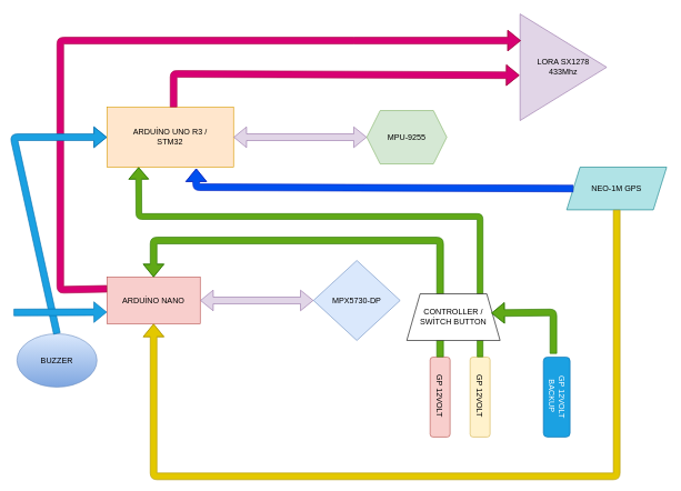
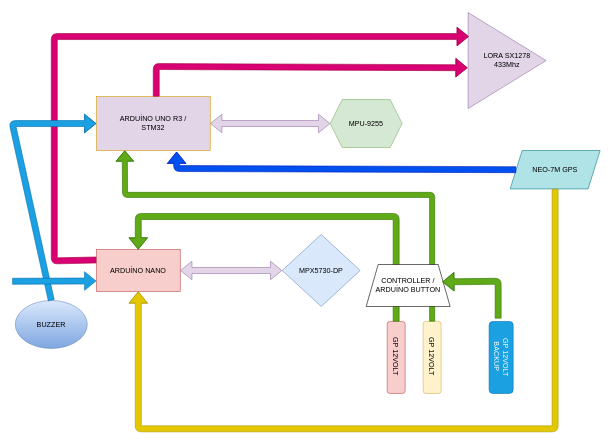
- <mxCell id="2" value="ARDUİNO UNO R3 / &lt;br&gt;STM32" style="rounded=0;whiteSpace=wrap;html=1;align=center;fillColor=#ffe6cc;strokeColor=#d79b00;" parent="1" vertex="1"><mxGeometry x="160" y="160" width="190" height="90" as="geometry" /></mxCell>
+ <mxCell id="2" value="ARDUİNO UNO R3 / &lt;br&gt;STM32" style="rounded=0;whiteSpace=wrap;html=1;align=center;fillColor=#e1d5e7;strokeColor=#d79b00;" parent="1" vertex="1"><mxGeometry x="160" y="160" width="190" height="90" as="geometry" /></mxCell>
- <mxCell id="18" value="NEO-1M GPS" style="shape=parallelogram;perimeter=parallelogramPerimeter;whiteSpace=wrap;html=1;fixedSize=1;fillColor=#b0e3e6;strokeColor=#0e8088;" parent="1" vertex="1"><mxGeometry x="850" y="250" width="150" height="64" as="geometry" /></mxCell>
+ <mxCell id="18" value="NEO-7M GPS" style="shape=parallelogram;perimeter=parallelogramPerimeter;whiteSpace=wrap;html=1;fixedSize=1;fillColor=#b0e3e6;strokeColor=#0e8088;" parent="1" vertex="1"><mxGeometry x="850" y="250" width="150" height="64" as="geometry" /></mxCell>
- <mxCell id="13" value="CONTROLLER /&lt;br&gt;SWİTCH BUTTON" style="shape=trapezoid;perimeter=trapezoidPerimeter;whiteSpace=wrap;html=1;fixedSize=1;" parent="1" vertex="1"><mxGeometry x="610" y="440" width="140" height="70" as="geometry" /></mxCell>
+ <mxCell id="13" value="CONTROLLER /&lt;br&gt;ARDUİNO BUTTON" style="shape=trapezoid;perimeter=trapezoidPerimeter;whiteSpace=wrap;html=1;fixedSize=1;" parent="1" vertex="1"><mxGeometry x="610" y="440" width="140" height="70" as="geometry" /></mxCell>
